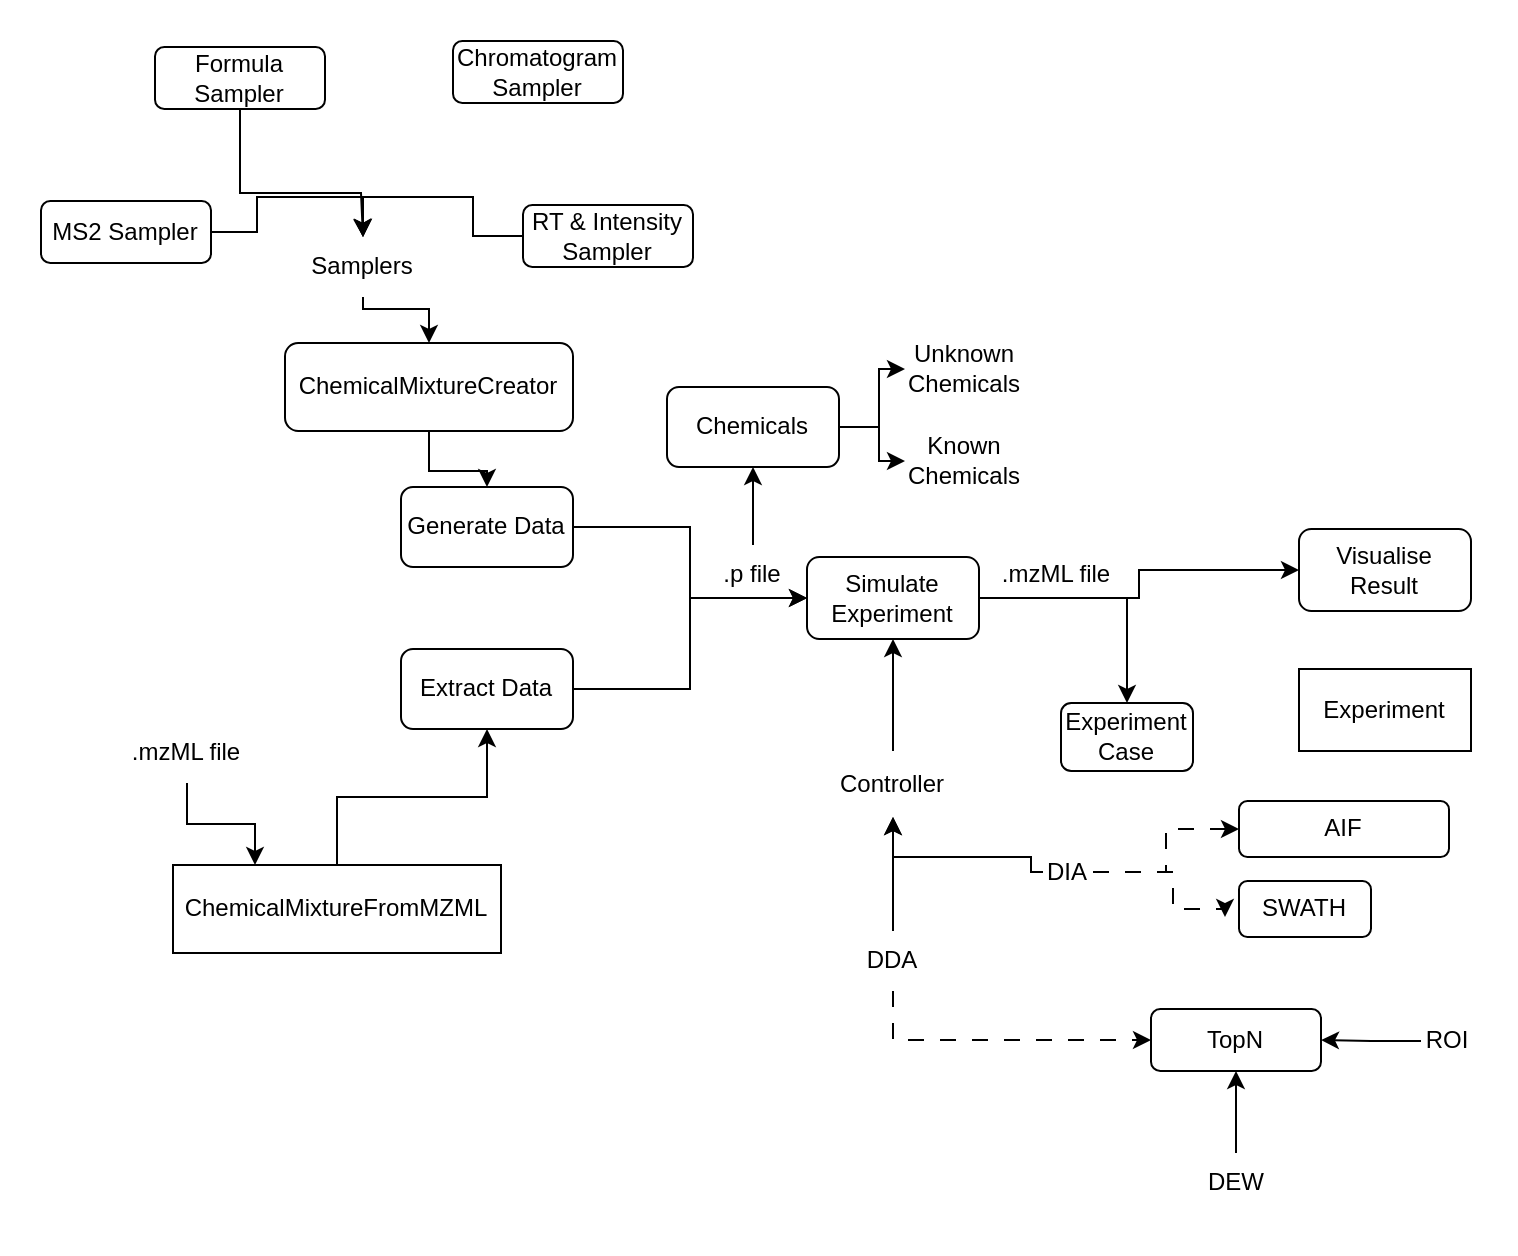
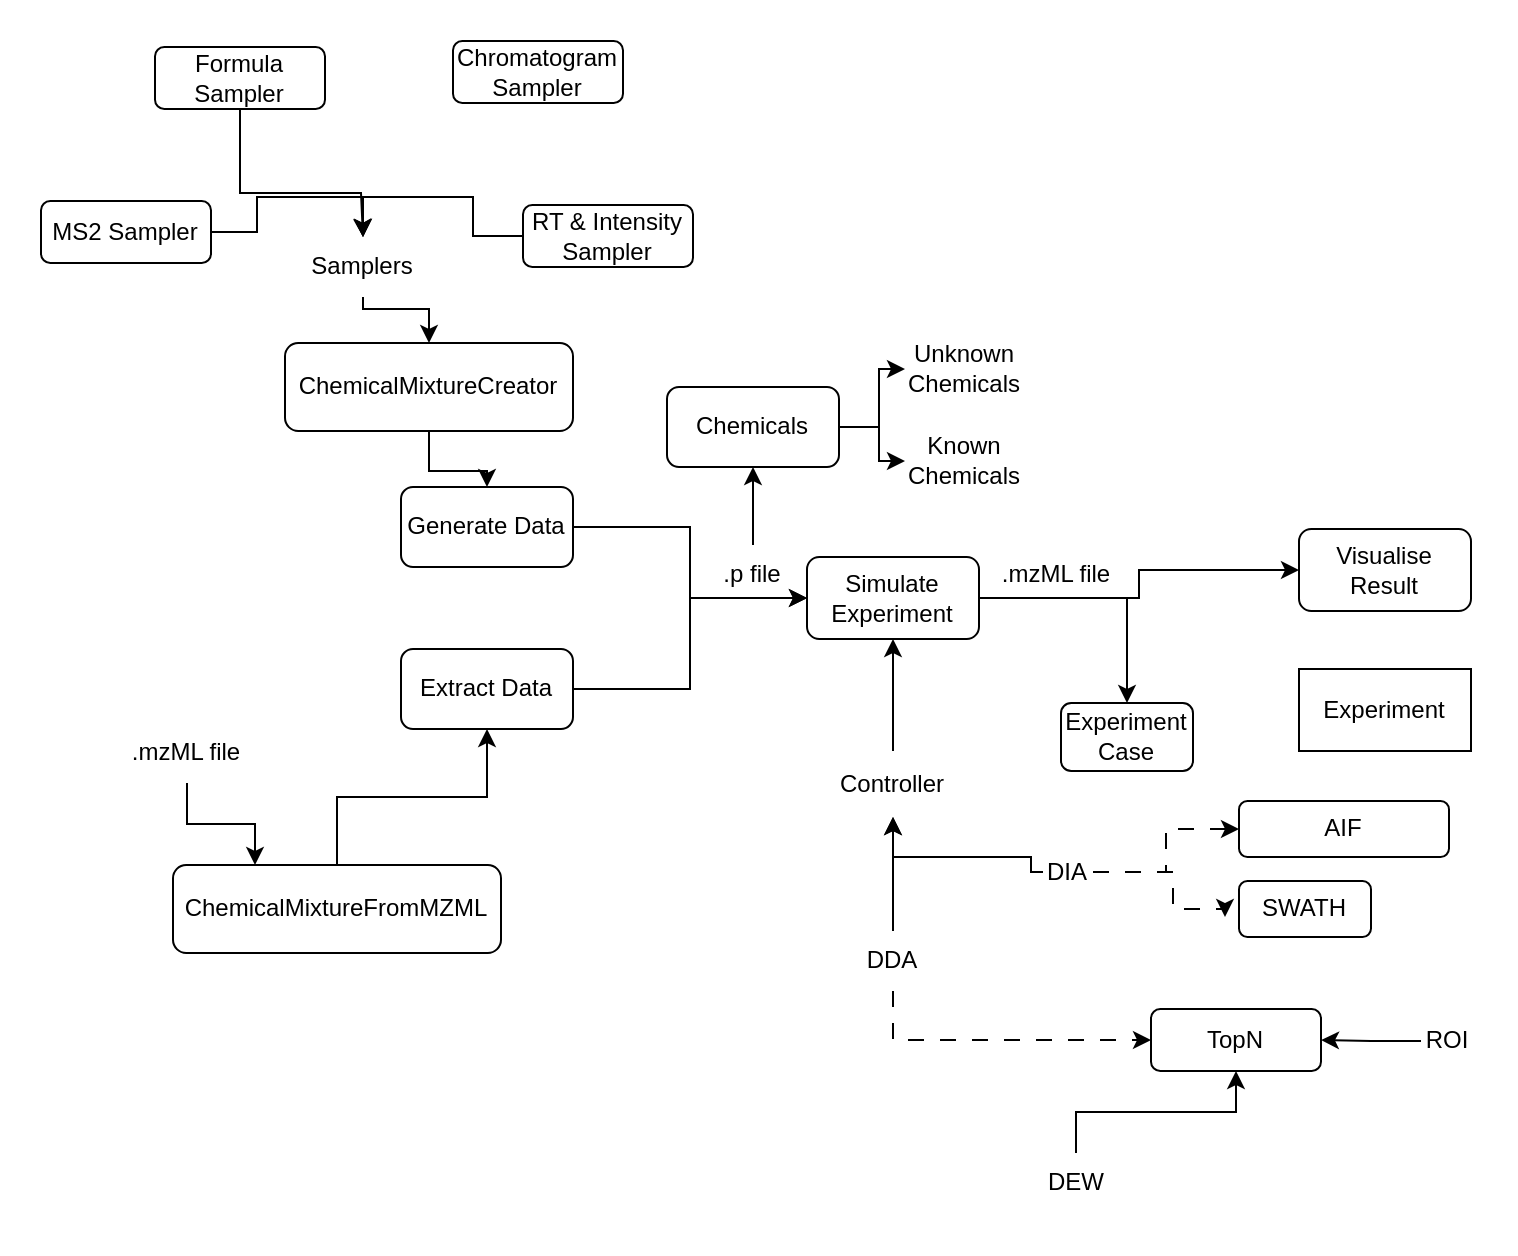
- <mxCell id="23" value="ChemicalMixtureFromMZML" style="whiteSpace=wrap;html=1;rounded=0;" parent="1" vertex="1"><mxGeometry x="86" y="432" width="164" height="44" as="geometry" /></mxCell>
+ <mxCell id="23" value="ChemicalMixtureFromMZML" style="rounded=1;whiteSpace=wrap;html=1;" parent="1" vertex="1"><mxGeometry x="86" y="432" width="164" height="44" as="geometry" /></mxCell>
- <mxCell id="48" value="DEW" style="text;html=1;strokeColor=none;fillColor=none;align=center;verticalAlign=middle;whiteSpace=wrap;rounded=0;" parent="1" vertex="1"><mxGeometry x="587.5" y="576" width="60" height="30" as="geometry" /></mxCell>
+ <mxCell id="48" value="DEW" style="text;html=1;strokeColor=none;fillColor=none;align=center;verticalAlign=middle;whiteSpace=wrap;rounded=0;" parent="1" vertex="1"><mxGeometry x="507.5" y="576" width="60" height="30" as="geometry" /></mxCell>
